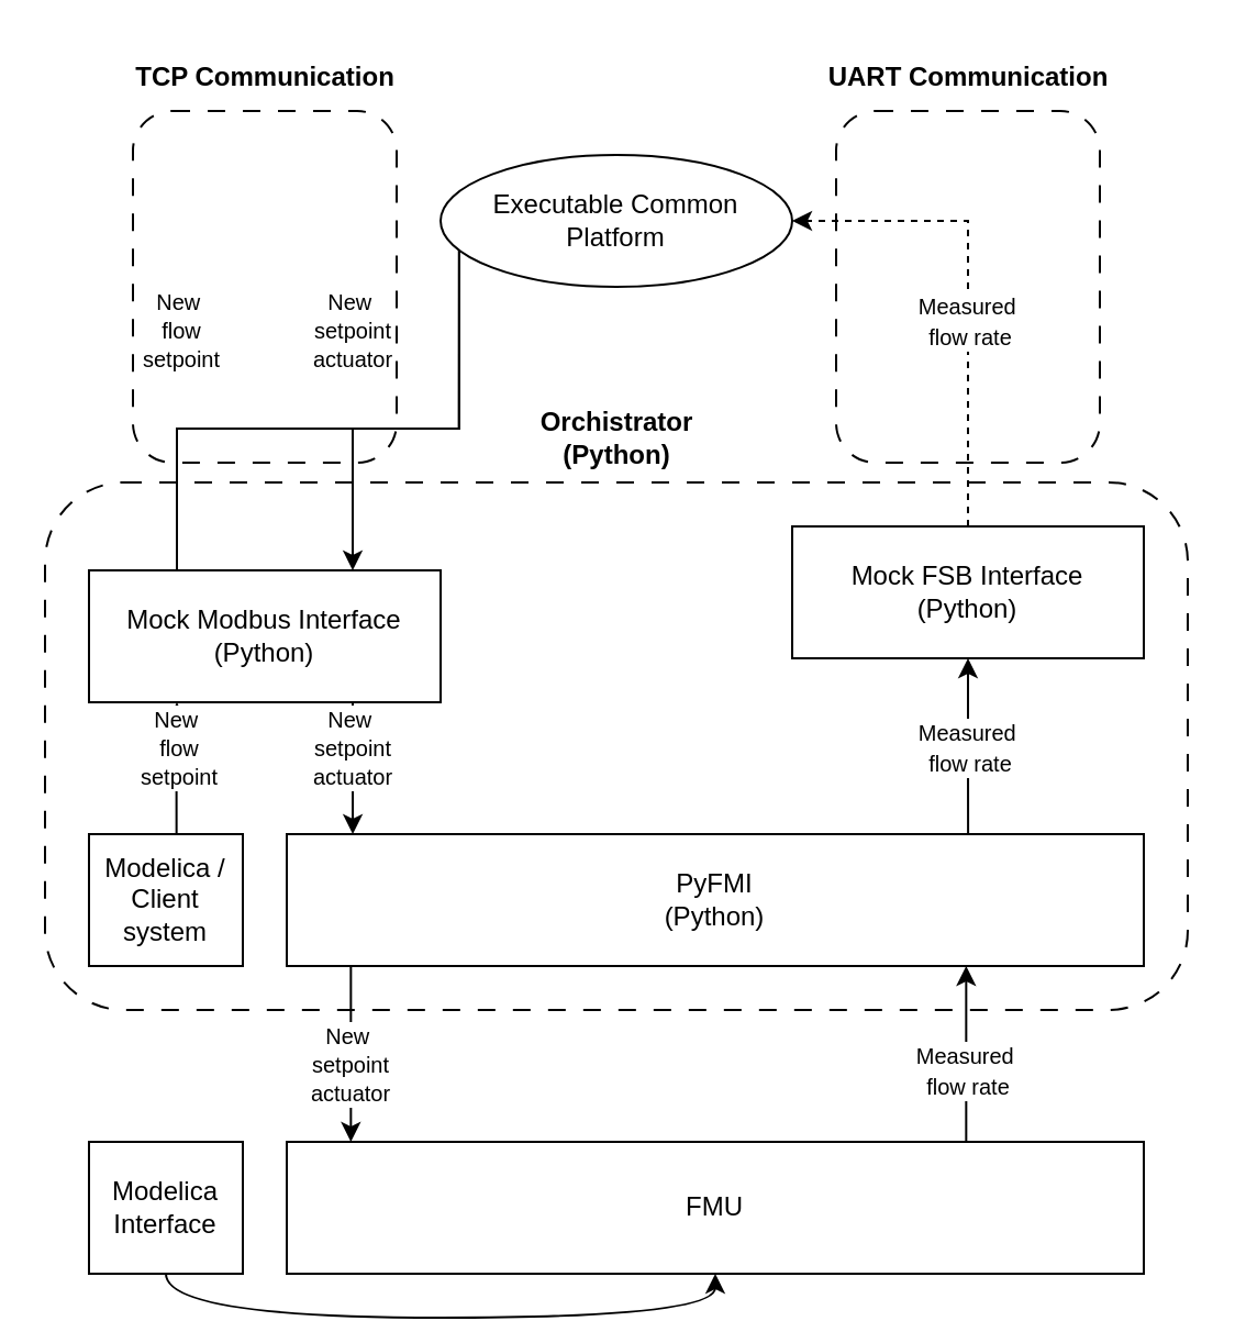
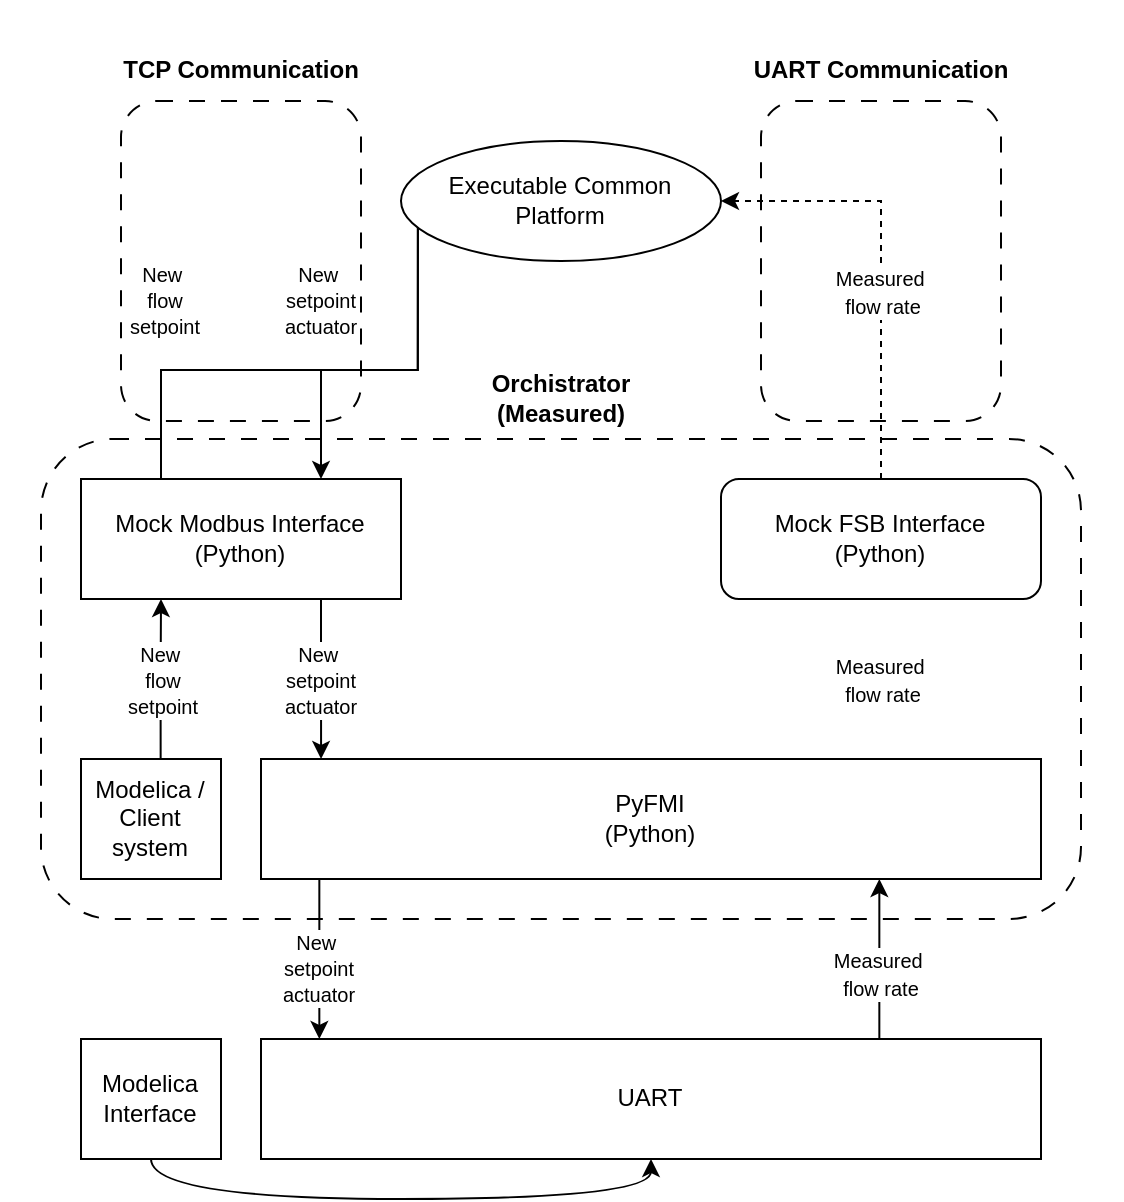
- <mxCell id="24" value="Orchistrator&lt;div&gt;(Python)&lt;/div&gt;" style="text;html=1;align=center;verticalAlign=middle;resizable=0;points=[];autosize=1;strokeColor=none;fillColor=none;fontStyle=1" vertex="1" parent="1"><mxGeometry x="235" y="179" width="90" height="40" as="geometry" /></mxCell>
+ <mxCell id="24" value="Orchistrator&lt;div&gt;(Measured)&lt;/div&gt;" style="text;html=1;align=center;verticalAlign=middle;resizable=0;points=[];autosize=1;strokeColor=none;fillColor=none;fontStyle=1" vertex="1" parent="1"><mxGeometry x="235" y="179" width="90" height="40" as="geometry" /></mxCell>
- <mxCell id="11" value="Mock FSB Interface&lt;div&gt;(Python)&lt;/div&gt;" style="rounded=0;whiteSpace=wrap;html=1;" parent="1" vertex="1"><mxGeometry x="360" y="239" width="160" height="60" as="geometry" /></mxCell>
+ <mxCell id="11" value="Mock FSB Interface&lt;div&gt;(Python)&lt;/div&gt;" style="whiteSpace=wrap;html=1;rounded=1;" parent="1" vertex="1"><mxGeometry x="360" y="239" width="160" height="60" as="geometry" /></mxCell>
- <mxCell id="8" value="Mock Modbus Interface&lt;div&gt;(Python)&lt;/div&gt;" style="rounded=0;whiteSpace=wrap;html=1;" parent="1" vertex="1"><mxGeometry x="40" y="259" width="160" height="60" as="geometry" /></mxCell>
+ <mxCell id="8" value="Mock Modbus Interface&lt;div&gt;(Python)&lt;/div&gt;" style="rounded=0;whiteSpace=wrap;html=1;" parent="1" vertex="1"><mxGeometry x="40" y="239" width="160" height="60" as="geometry" /></mxCell>
- <mxCell id="20" style="edgeStyle=orthogonalEdgeStyle;rounded=0;orthogonalLoop=1;jettySize=auto;html=1;exitX=0.5;exitY=1;exitDx=0;exitDy=0;startArrow=classic;startFill=1;endArrow=none;endFill=0;entryX=0.795;entryY=0.003;entryDx=0;entryDy=0;entryPerimeter=0;" edge="1" parent="1" source="11" target="16"><mxGeometry relative="1" as="geometry"><mxPoint x="440" y="349" as="targetPoint" /></mxGeometry></mxCell>
- <mxCell id="25" value="FMU" style="rounded=0;whiteSpace=wrap;html=1;" vertex="1" parent="1"><mxGeometry x="130" y="519" width="390" height="60" as="geometry" /></mxCell>
+ <mxCell id="25" value="UART" style="rounded=0;whiteSpace=wrap;html=1;" vertex="1" parent="1"><mxGeometry x="130" y="519" width="390" height="60" as="geometry" /></mxCell>
